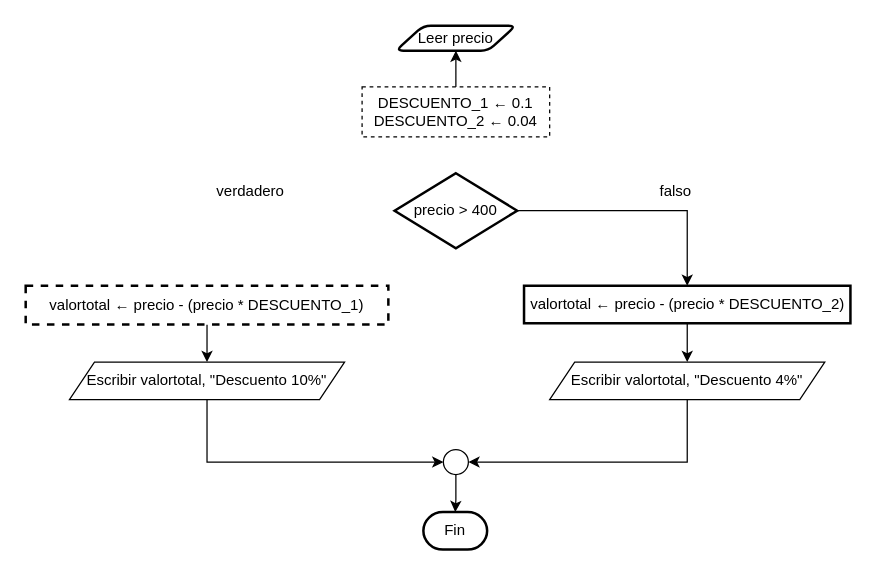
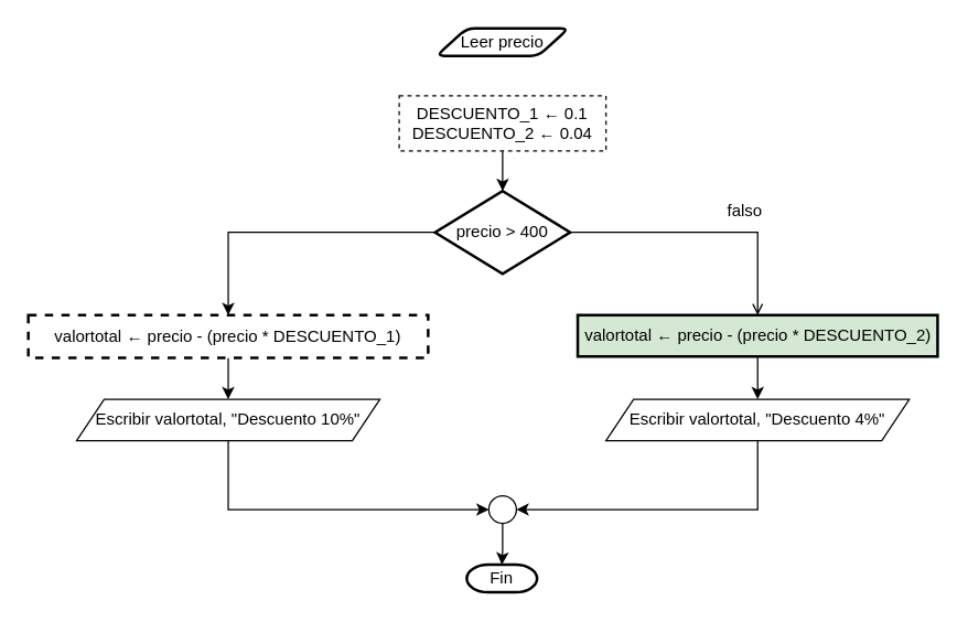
- <mxCell id="6" value="" style="edgeStyle=orthogonalEdgeStyle;rounded=0;orthogonalLoop=1;jettySize=auto;html=1;" parent="1" source="7" target="2" edge="1"><mxGeometry relative="1" as="geometry" /></mxCell>
+ <mxCell id="6" value="" style="edgeStyle=orthogonalEdgeStyle;rounded=0;orthogonalLoop=1;jettySize=auto;html=1;" parent="1" source="7" target="5" edge="1"><mxGeometry relative="1" as="geometry" /></mxCell>
- <mxCell id="14" value="verdadero" style="text;html=1;strokeColor=none;fillColor=none;align=center;verticalAlign=middle;whiteSpace=wrap;rounded=0;" parent="1" vertex="1"><mxGeometry x="170" y="138" width="60" height="30" as="geometry" /></mxCell>
+ <mxCell id="4" value="" style="edgeStyle=orthogonalEdgeStyle;rounded=0;orthogonalLoop=1;jettySize=auto;html=1;" parent="1" source="5" target="11" edge="1"><mxGeometry relative="1" as="geometry" /></mxCell>
- <mxCell id="3" value="" style="edgeStyle=orthogonalEdgeStyle;rounded=0;orthogonalLoop=1;jettySize=auto;html=1;" parent="1" source="5" target="9" edge="1"><mxGeometry relative="1" as="geometry" /></mxCell>
+ <mxCell id="3" value="" style="edgeStyle=orthogonalEdgeStyle;rounded=0;orthogonalLoop=1;jettySize=auto;html=1;endArrow=open;" parent="1" source="5" target="9" edge="1"><mxGeometry relative="1" as="geometry" /></mxCell>
- <mxCell id="9" value="&lt;span style=&quot;font-family: &amp;#34;helvetica&amp;#34;&quot;&gt;valortotal ← precio - (precio * DESCUENTO_2)&lt;/span&gt;" style="whiteSpace=wrap;html=1;strokeWidth=2;" parent="1" vertex="1"><mxGeometry x="418.5" y="228" width="261" height="30" as="geometry" /></mxCell>
+ <mxCell id="9" value="&lt;span style=&quot;font-family: &amp;#34;helvetica&amp;#34;&quot;&gt;valortotal ← precio - (precio * DESCUENTO_2)&lt;/span&gt;" style="whiteSpace=wrap;html=1;strokeWidth=2;fillColor=#d5e8d4;" parent="1" vertex="1"><mxGeometry x="418.5" y="228" width="261" height="30" as="geometry" /></mxCell>
- <mxCell id="20" value="Fin" style="strokeWidth=2;html=1;shape=mxgraph.flowchart.terminator;whiteSpace=wrap;" parent="1" vertex="1"><mxGeometry x="338" y="409" width="51" height="30" as="geometry" /></mxCell>
+ <mxCell id="20" value="Fin" style="strokeWidth=2;html=1;shape=mxgraph.flowchart.terminator;whiteSpace=wrap;" parent="1" vertex="1"><mxGeometry x="338" y="409" width="51" height="20" as="geometry" /></mxCell>
